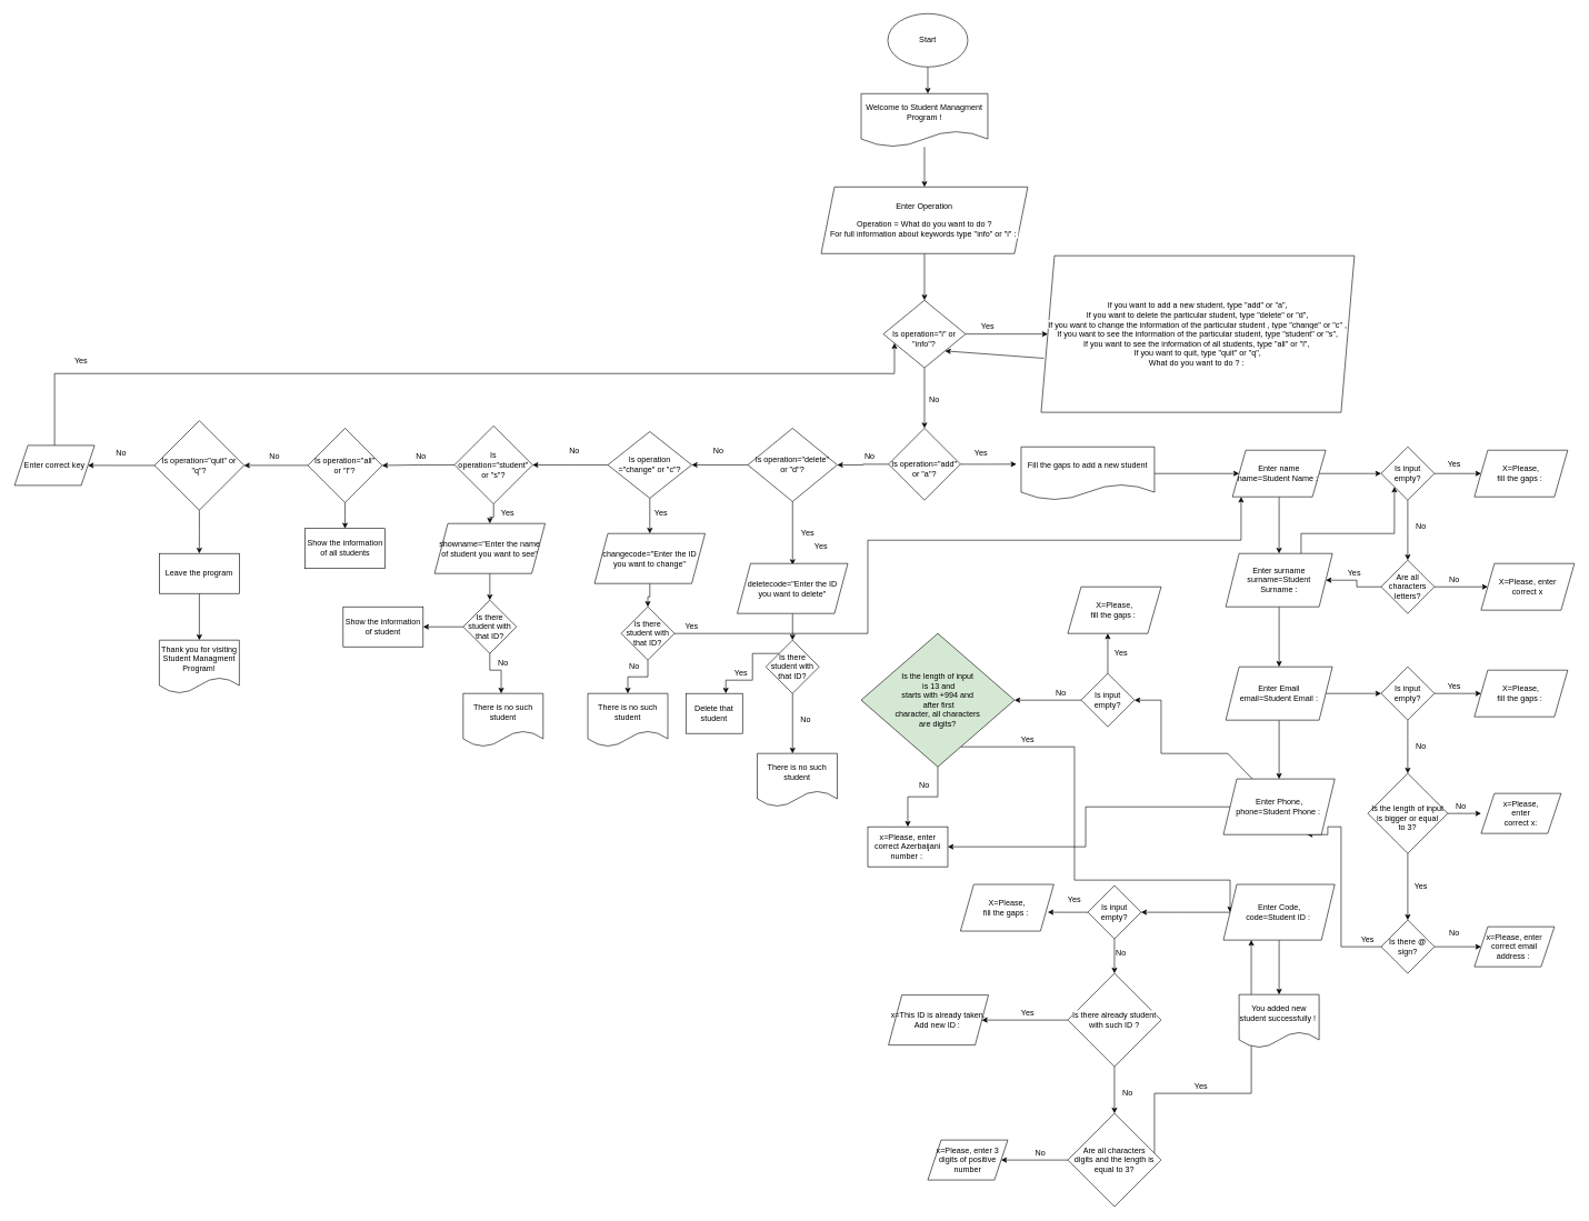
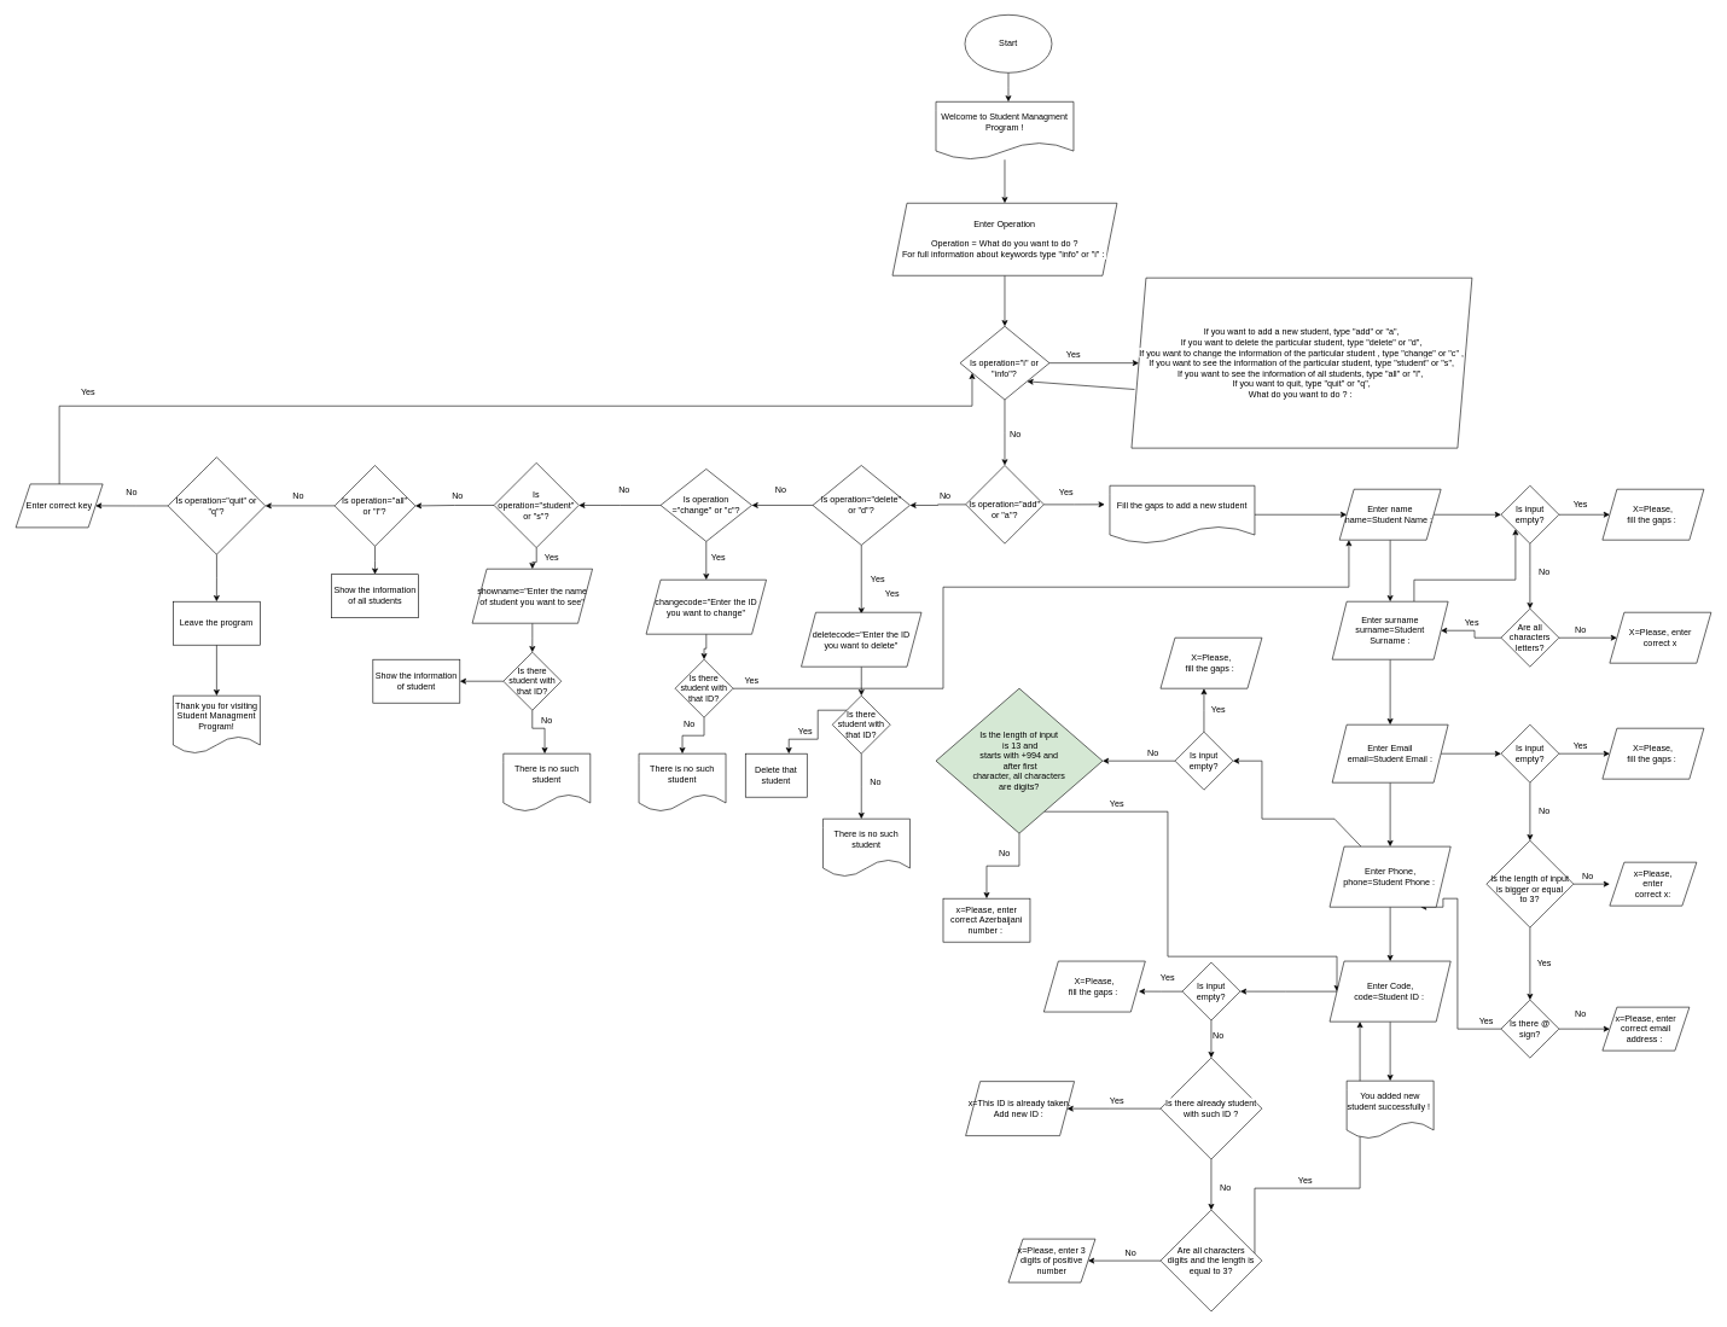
- <mxCell id="61" value="" style="edgeStyle=orthogonalEdgeStyle;rounded=0;orthogonalLoop=1;jettySize=auto;html=1;" edge="1" parent="1" source="62" target="72"><mxGeometry relative="1" as="geometry" /></mxCell>
+ <mxCell id="61" value="" style="edgeStyle=orthogonalEdgeStyle;rounded=0;orthogonalLoop=1;jettySize=auto;html=1;" edge="1" parent="1" source="62" target="77"><mxGeometry relative="1" as="geometry" /></mxCell>
